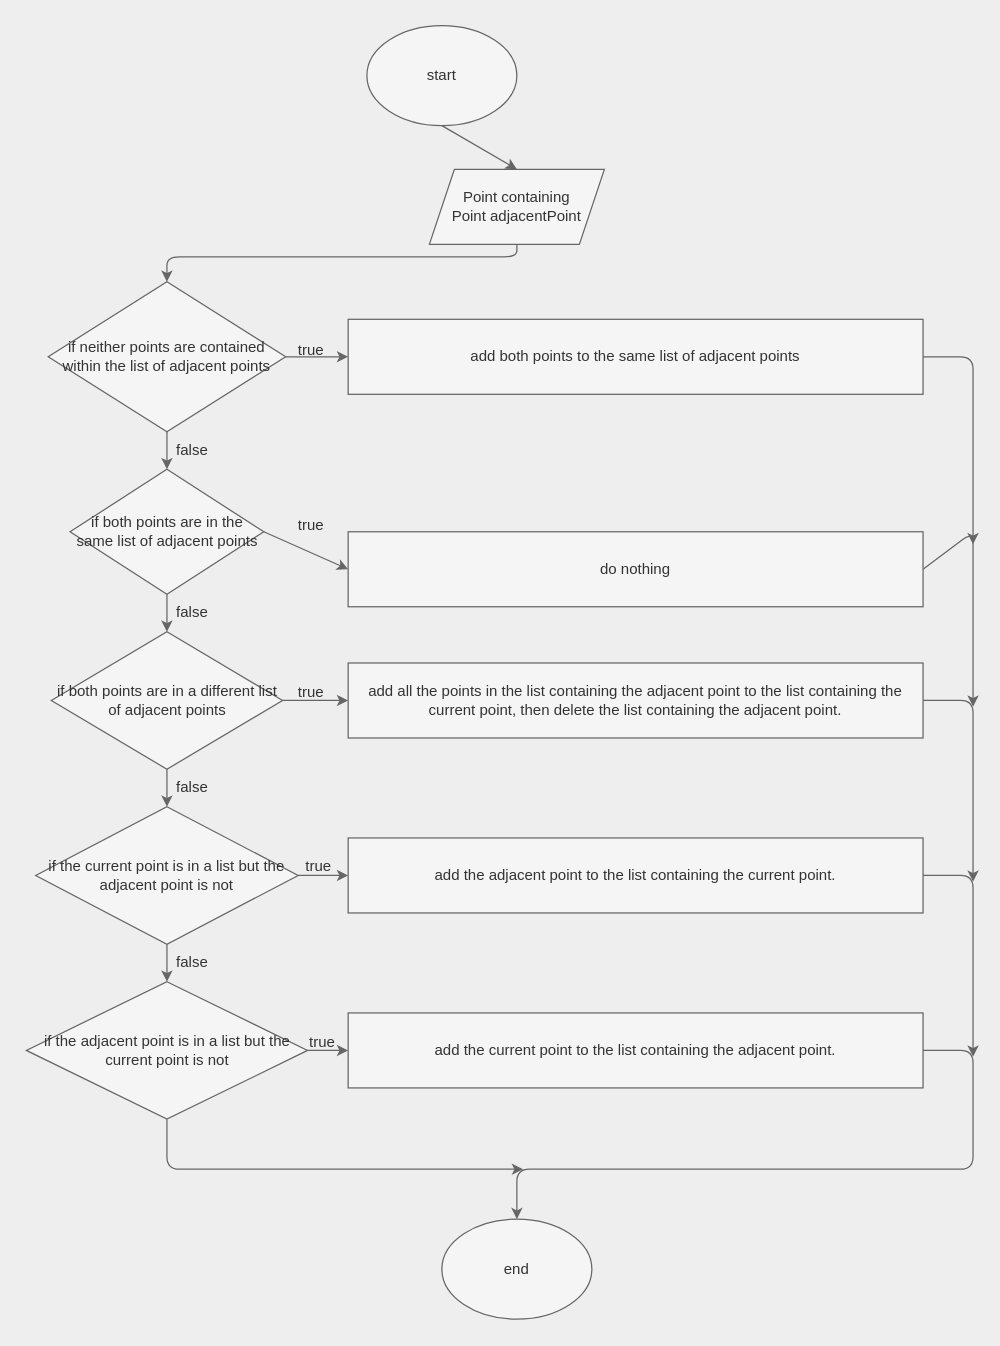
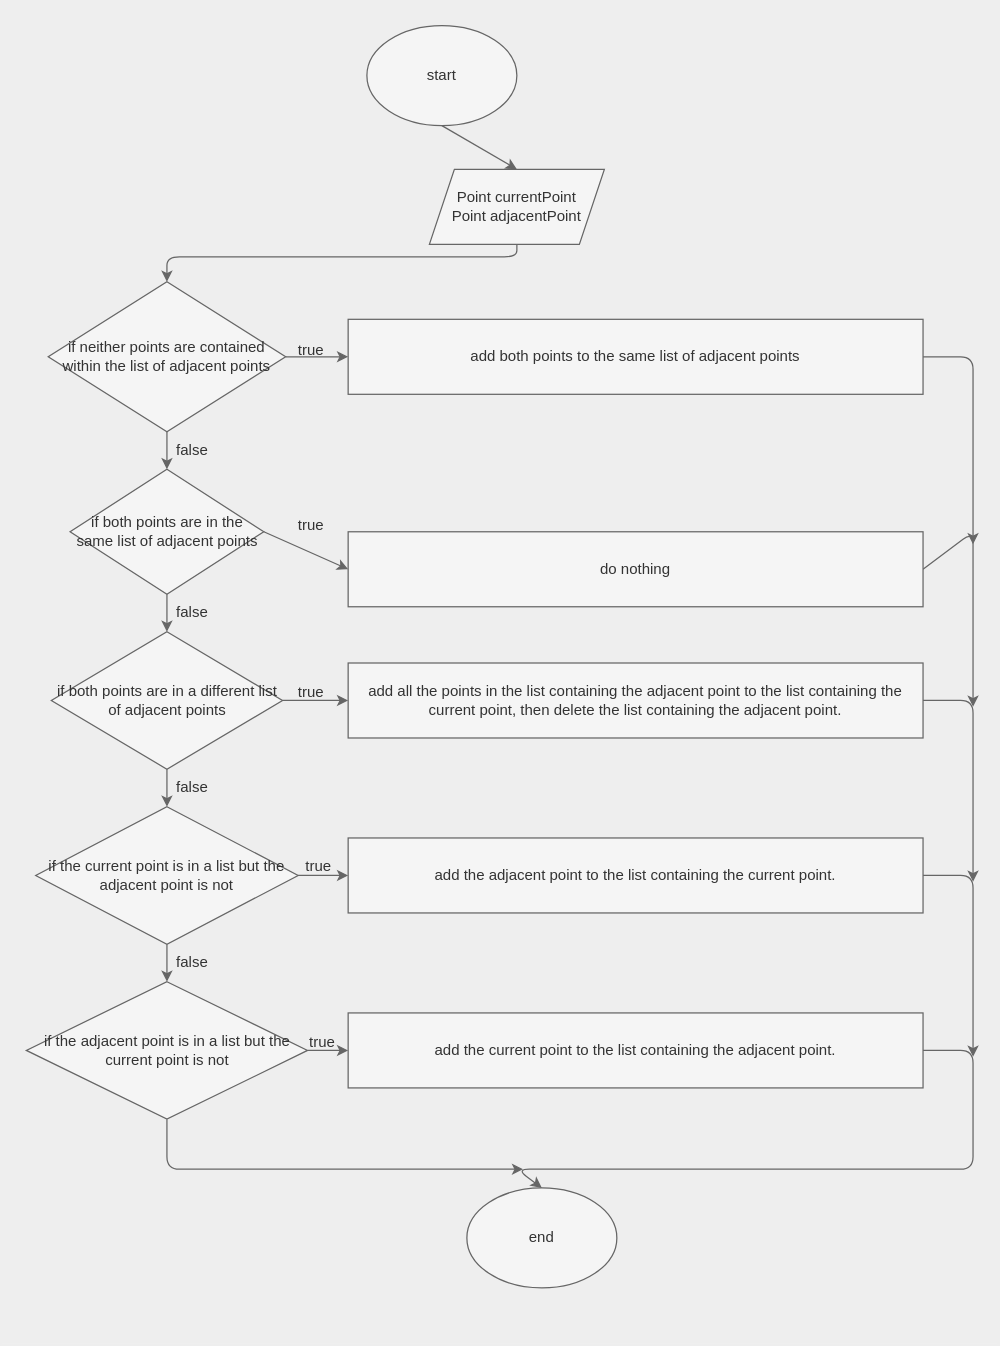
- <mxCell id="25" value="Point containing&lt;br&gt;Point adjacentPoint" style="shape=parallelogram;perimeter=parallelogramPerimeter;whiteSpace=wrap;html=1;fixedSize=1;fillColor=#f5f5f5;fontColor=#333333;strokeColor=#666666;" vertex="1" parent="1"><mxGeometry x="343" y="135" width="140" height="60" as="geometry" /></mxCell>
+ <mxCell id="25" value="Point currentPoint&lt;br&gt;Point adjacentPoint" style="shape=parallelogram;perimeter=parallelogramPerimeter;whiteSpace=wrap;html=1;fixedSize=1;fillColor=#f5f5f5;fontColor=#333333;strokeColor=#666666;" vertex="1" parent="1"><mxGeometry x="343" y="135" width="140" height="60" as="geometry" /></mxCell>
- <mxCell id="40" value="end" style="ellipse;whiteSpace=wrap;html=1;fillColor=#f5f5f5;fontColor=#333333;strokeColor=#666666;" vertex="1" parent="1"><mxGeometry x="353" y="975" width="120" height="80" as="geometry" /></mxCell>
+ <mxCell id="40" value="end" style="ellipse;whiteSpace=wrap;html=1;fillColor=#f5f5f5;fontColor=#333333;strokeColor=#666666;" vertex="1" parent="1"><mxGeometry x="373" y="950" width="120" height="80" as="geometry" /></mxCell>
